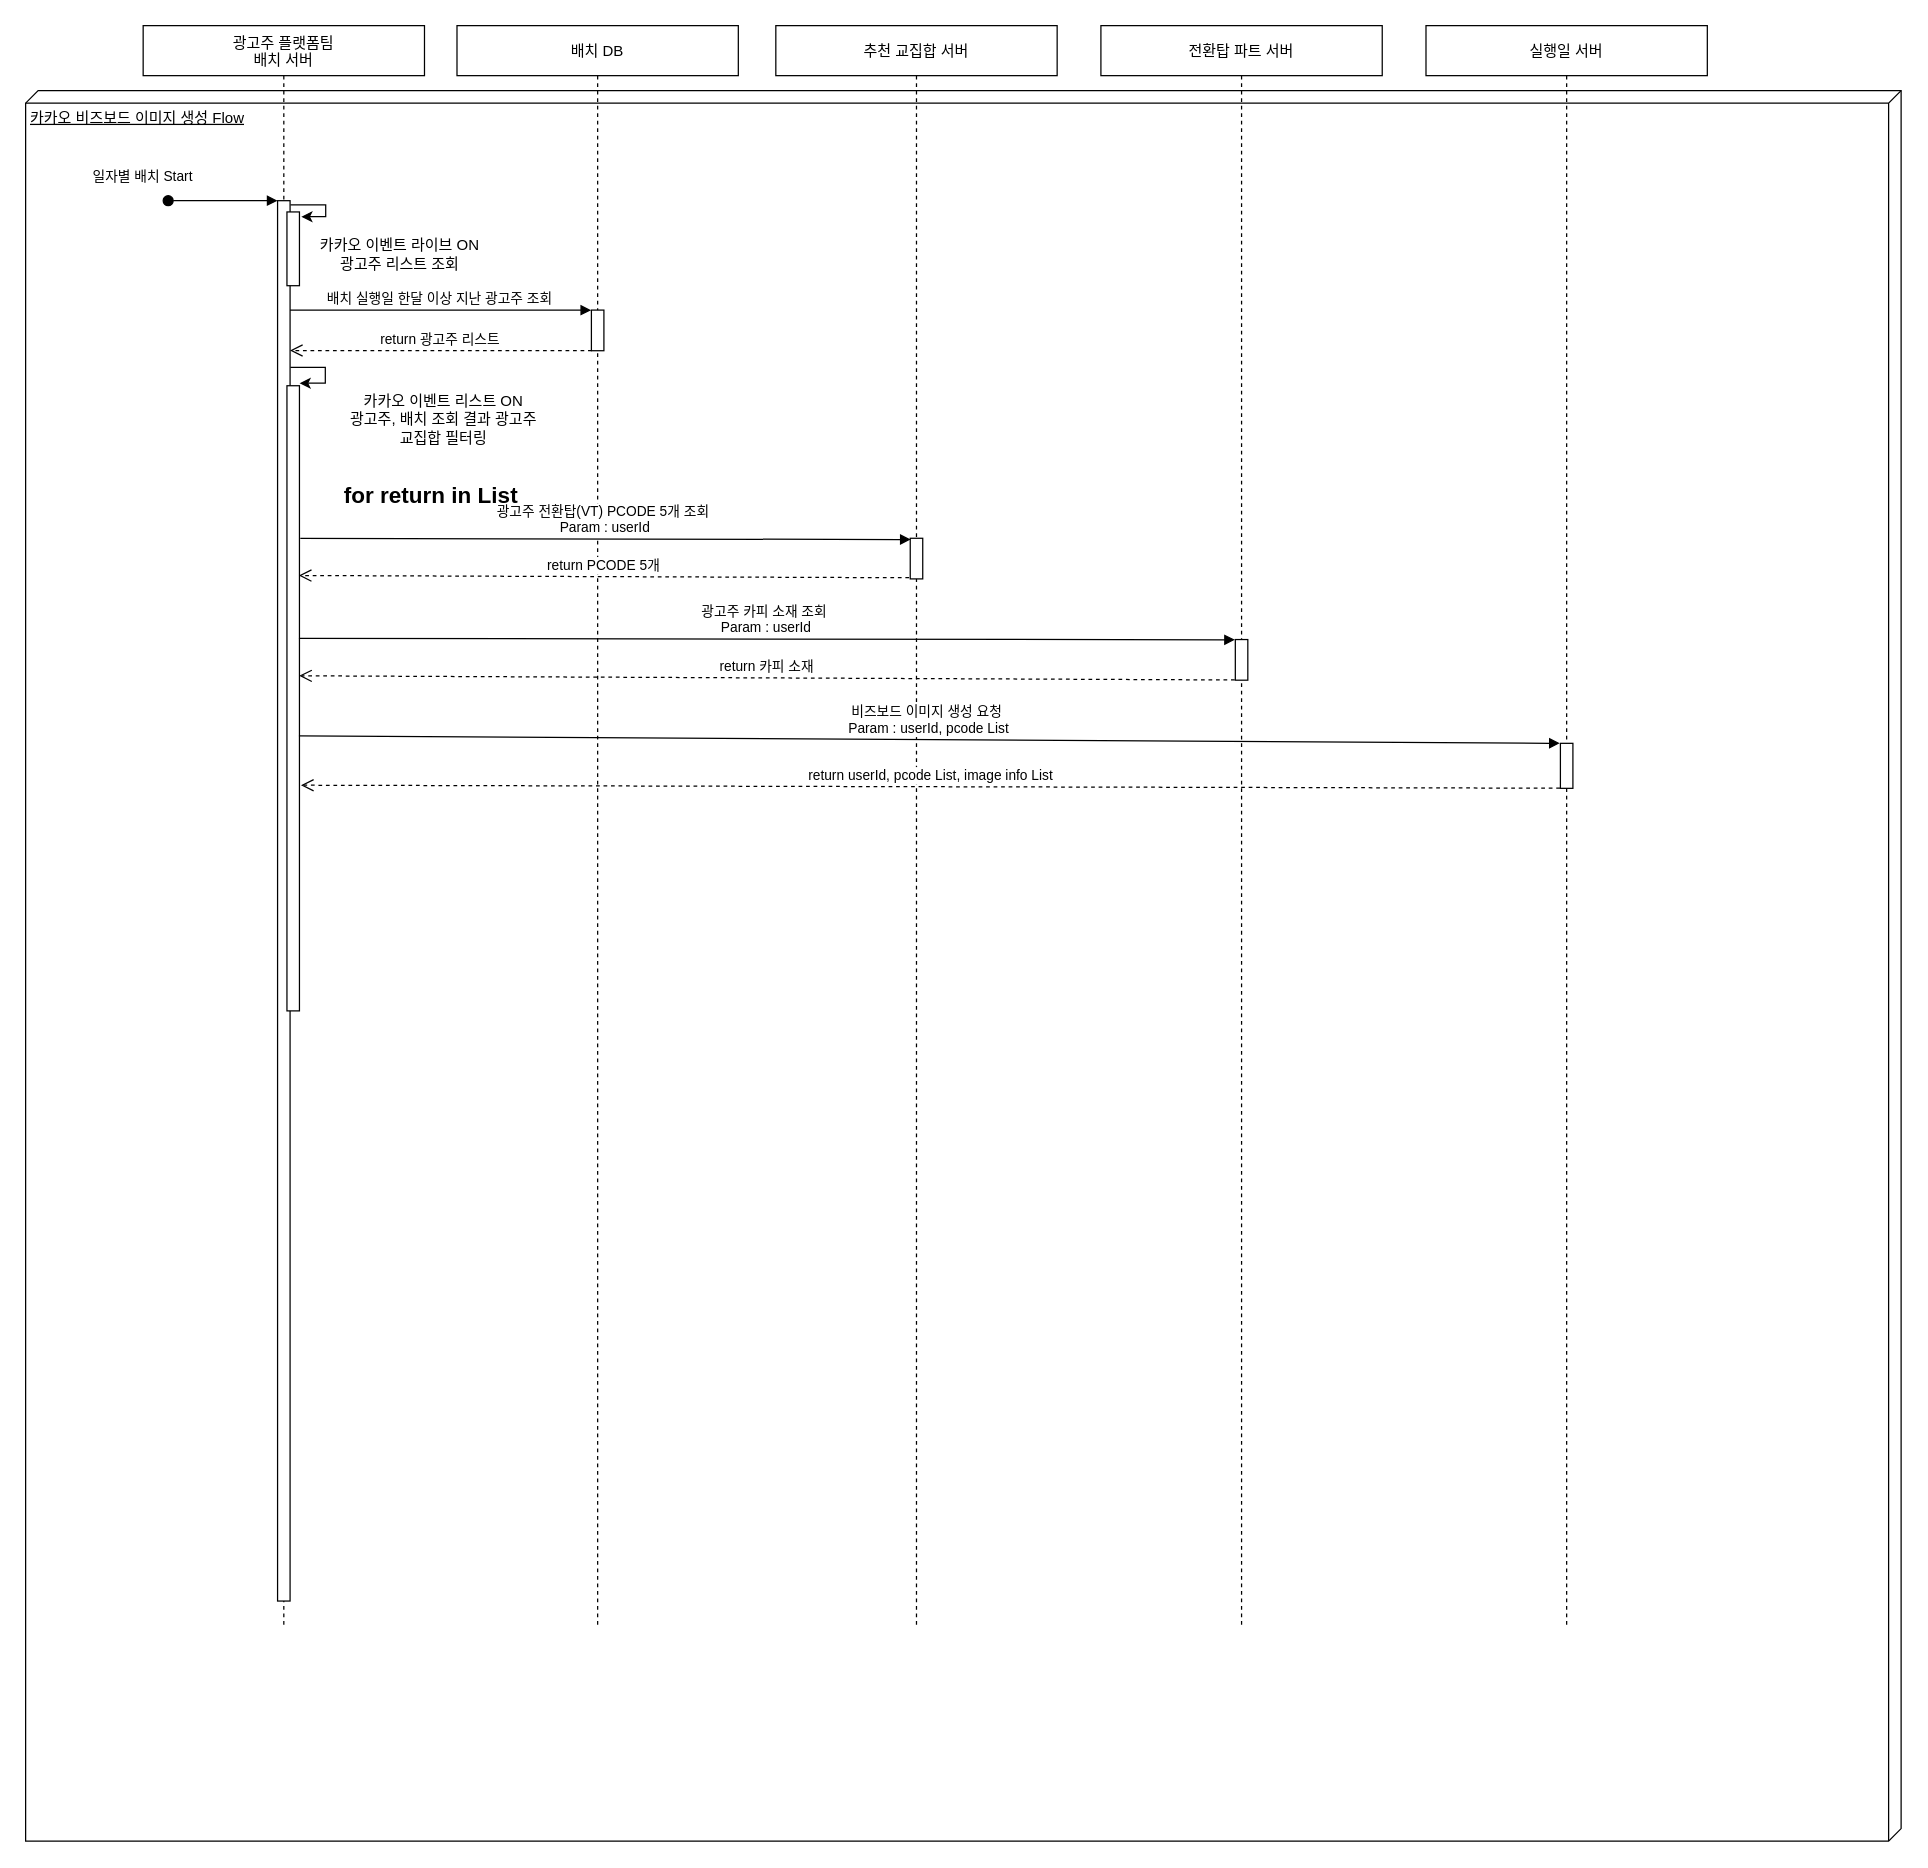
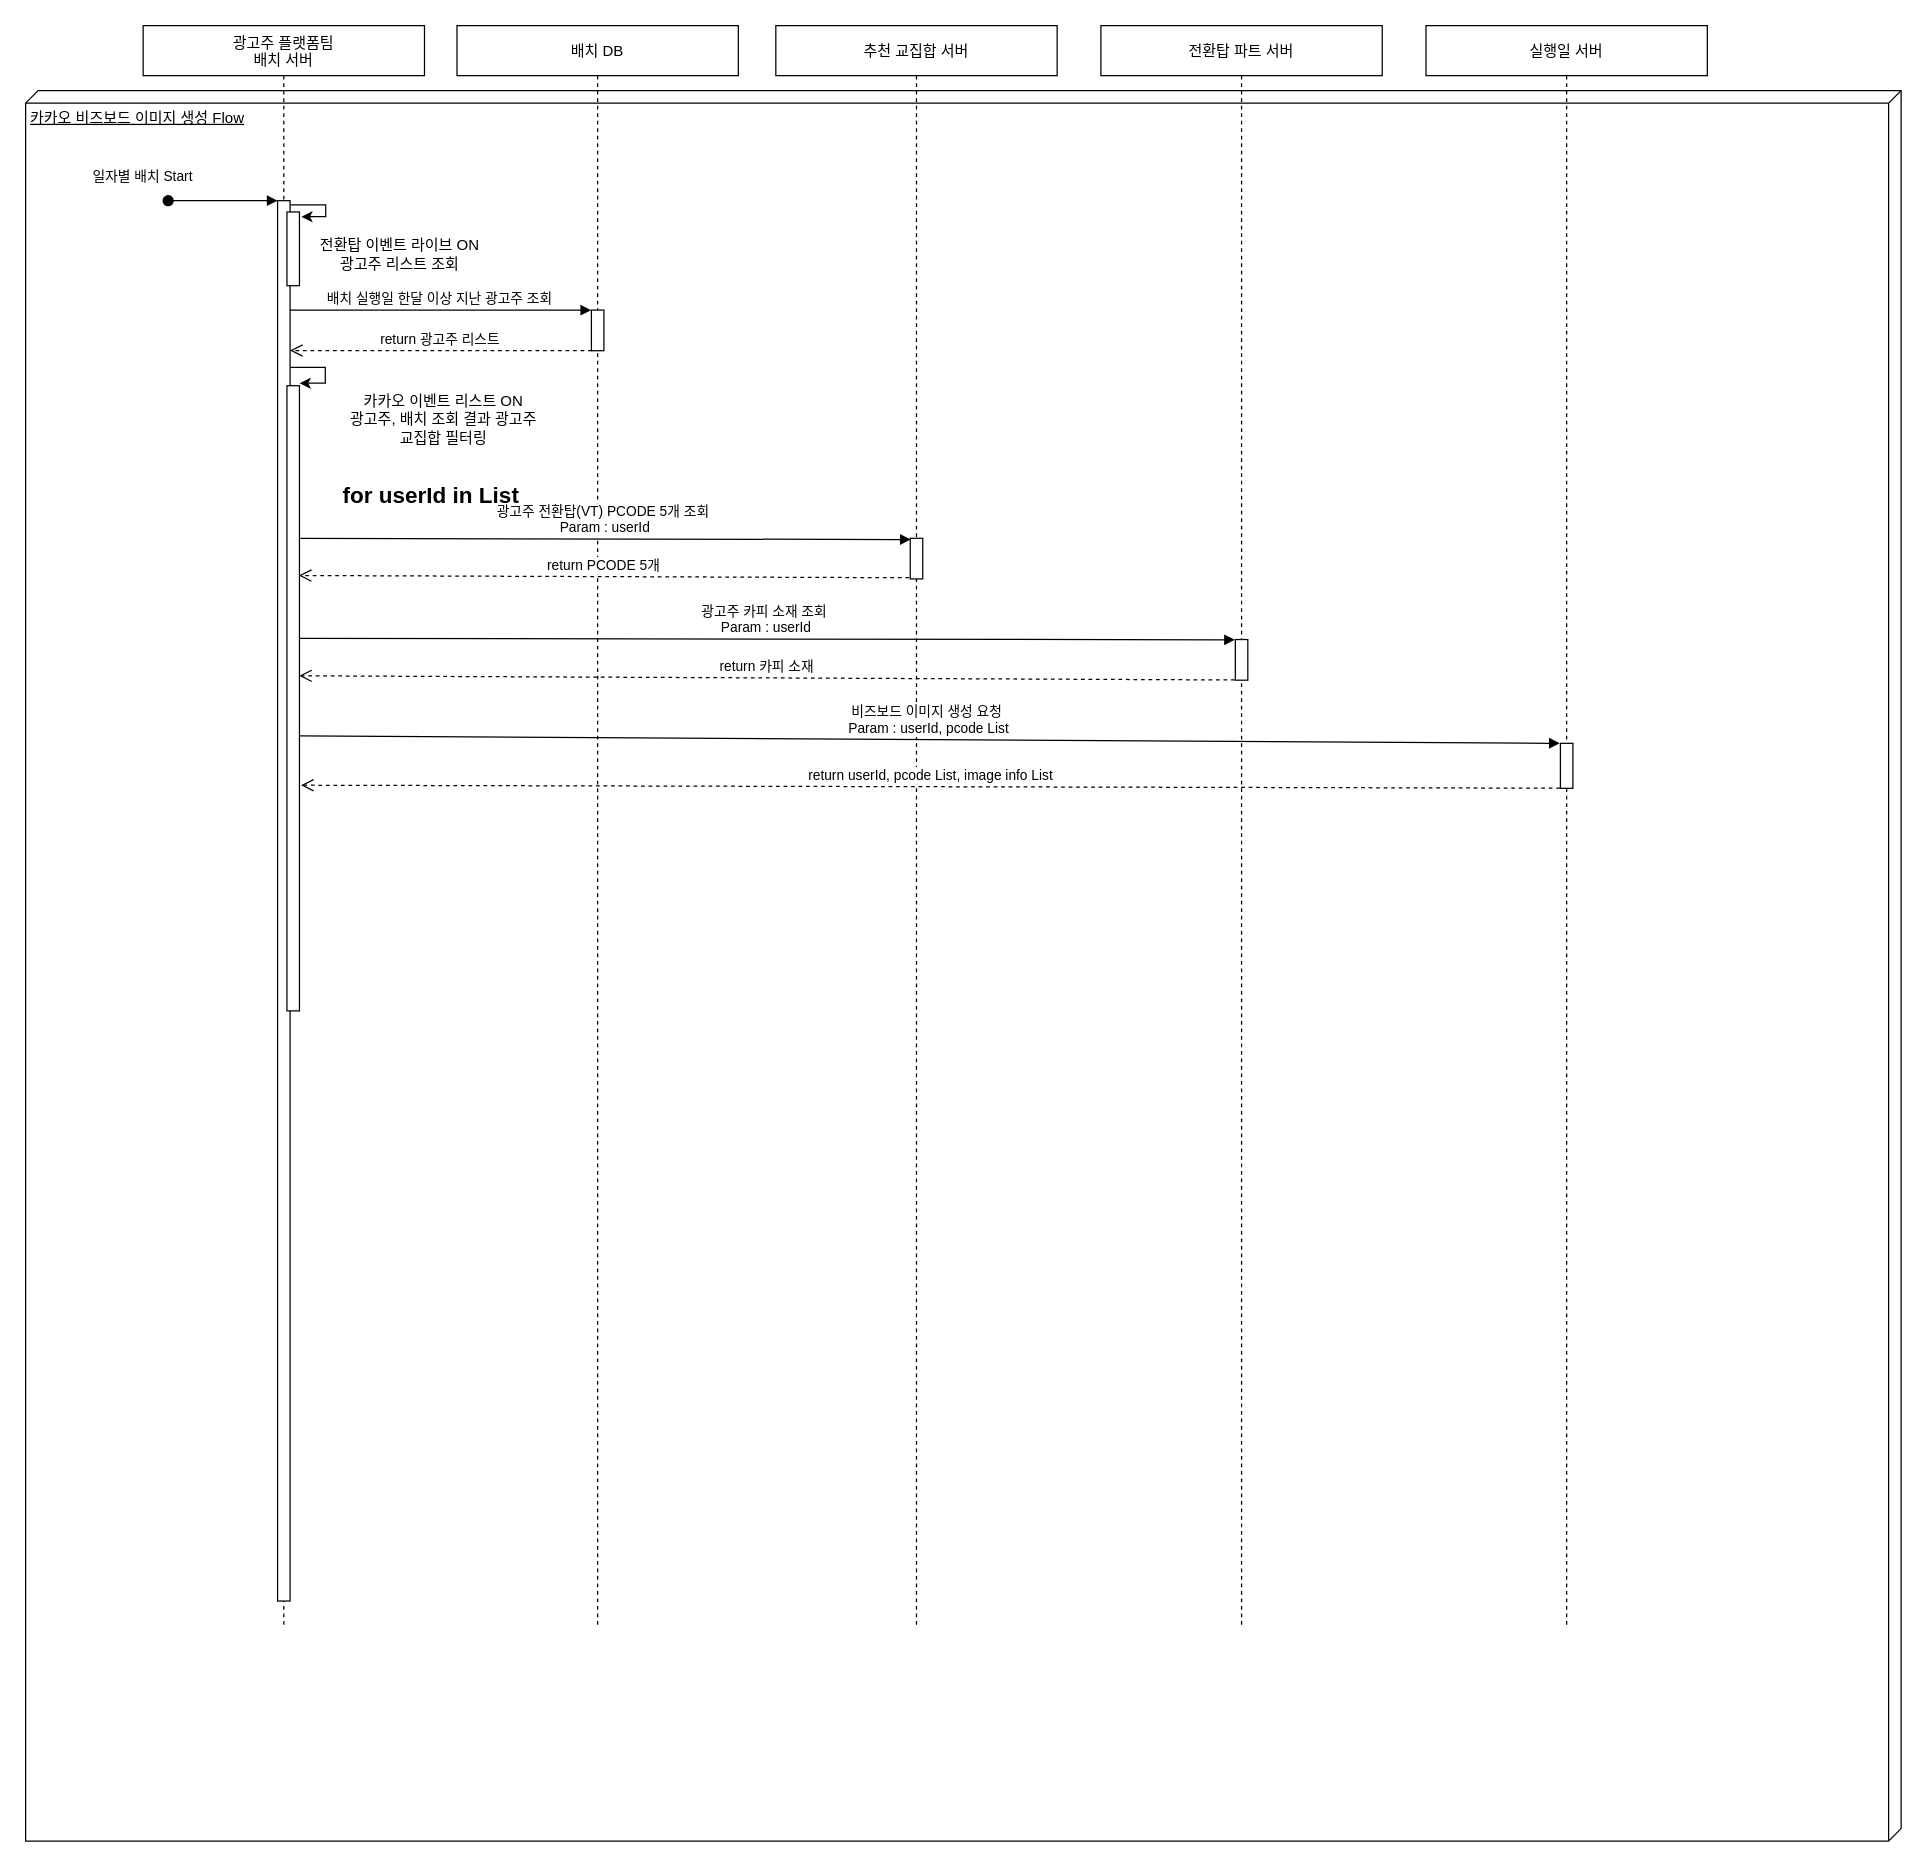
- <mxCell id="10" value="카카오 이벤트 라이브 ON &lt;br&gt;광고주 리스트 조회" style="text;html=1;strokeColor=none;fillColor=none;align=center;verticalAlign=middle;whiteSpace=wrap;rounded=0;" vertex="1" parent="1"><mxGeometry x="239" y="188" width="161" height="30" as="geometry" /></mxCell>
+ <mxCell id="10" value="전환탑 이벤트 라이브 ON &lt;br&gt;광고주 리스트 조회" style="text;html=1;strokeColor=none;fillColor=none;align=center;verticalAlign=middle;whiteSpace=wrap;rounded=0;" vertex="1" parent="1"><mxGeometry x="239" y="188" width="161" height="30" as="geometry" /></mxCell>
- <mxCell id="22" value="&lt;font style=&quot;font-size: 18px;&quot;&gt;&lt;b&gt;for return in List&lt;/b&gt;&lt;/font&gt;" style="text;html=1;strokeColor=none;fillColor=none;align=center;verticalAlign=middle;whiteSpace=wrap;rounded=0;" vertex="1" parent="1"><mxGeometry x="239" y="381" width="211" height="30" as="geometry" /></mxCell>
+ <mxCell id="22" value="&lt;font style=&quot;font-size: 18px;&quot;&gt;&lt;b&gt;for userId in List&lt;/b&gt;&lt;/font&gt;" style="text;html=1;strokeColor=none;fillColor=none;align=center;verticalAlign=middle;whiteSpace=wrap;rounded=0;" vertex="1" parent="1"><mxGeometry x="239" y="381" width="211" height="30" as="geometry" /></mxCell>
